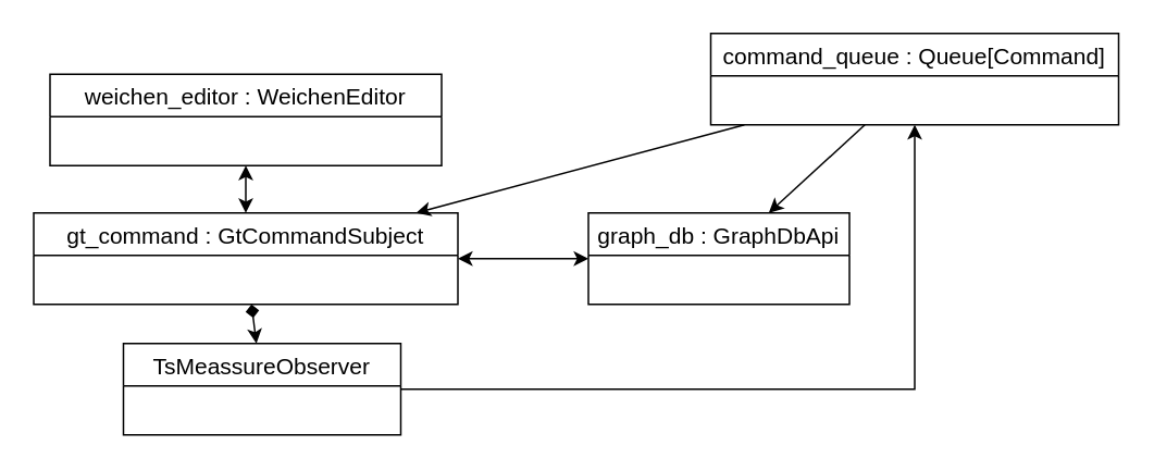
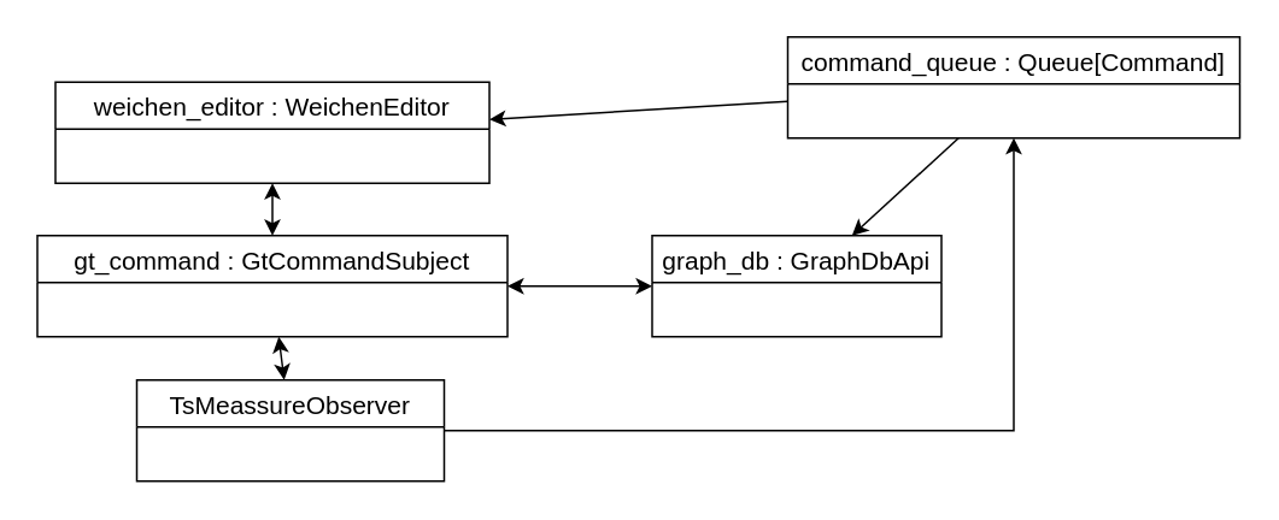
- <mxCell id="11" value="" style="endArrow=classic;html=1;rounded=0;" edge="1" parent="1" source="7" target="3"><mxGeometry width="50" height="50" relative="1" as="geometry"><mxPoint x="330" y="100" as="sourcePoint" /><mxPoint x="380" y="50" as="targetPoint" /></mxGeometry></mxCell>
+ <mxCell id="11" value="" style="endArrow=classic;html=1;rounded=0;" edge="1" parent="1" source="7" target="2"><mxGeometry width="50" height="50" relative="1" as="geometry"><mxPoint x="330" y="100" as="sourcePoint" /><mxPoint x="380" y="50" as="targetPoint" /></mxGeometry></mxCell>
- <mxCell id="5" value="" style="endArrow=diamond;startArrow=classic;html=1;rounded=0;" edge="1" parent="1" source="4" target="3"><mxGeometry width="50" height="50" relative="1" as="geometry"><mxPoint x="-120" y="-50" as="sourcePoint" /><mxPoint x="-70" y="-100" as="targetPoint" /></mxGeometry></mxCell>
+ <mxCell id="5" value="" style="endArrow=classic;startArrow=classic;html=1;rounded=0;" edge="1" parent="1" source="4" target="3"><mxGeometry width="50" height="50" relative="1" as="geometry"><mxPoint x="-120" y="-50" as="sourcePoint" /><mxPoint x="-70" y="-100" as="targetPoint" /></mxGeometry></mxCell>
